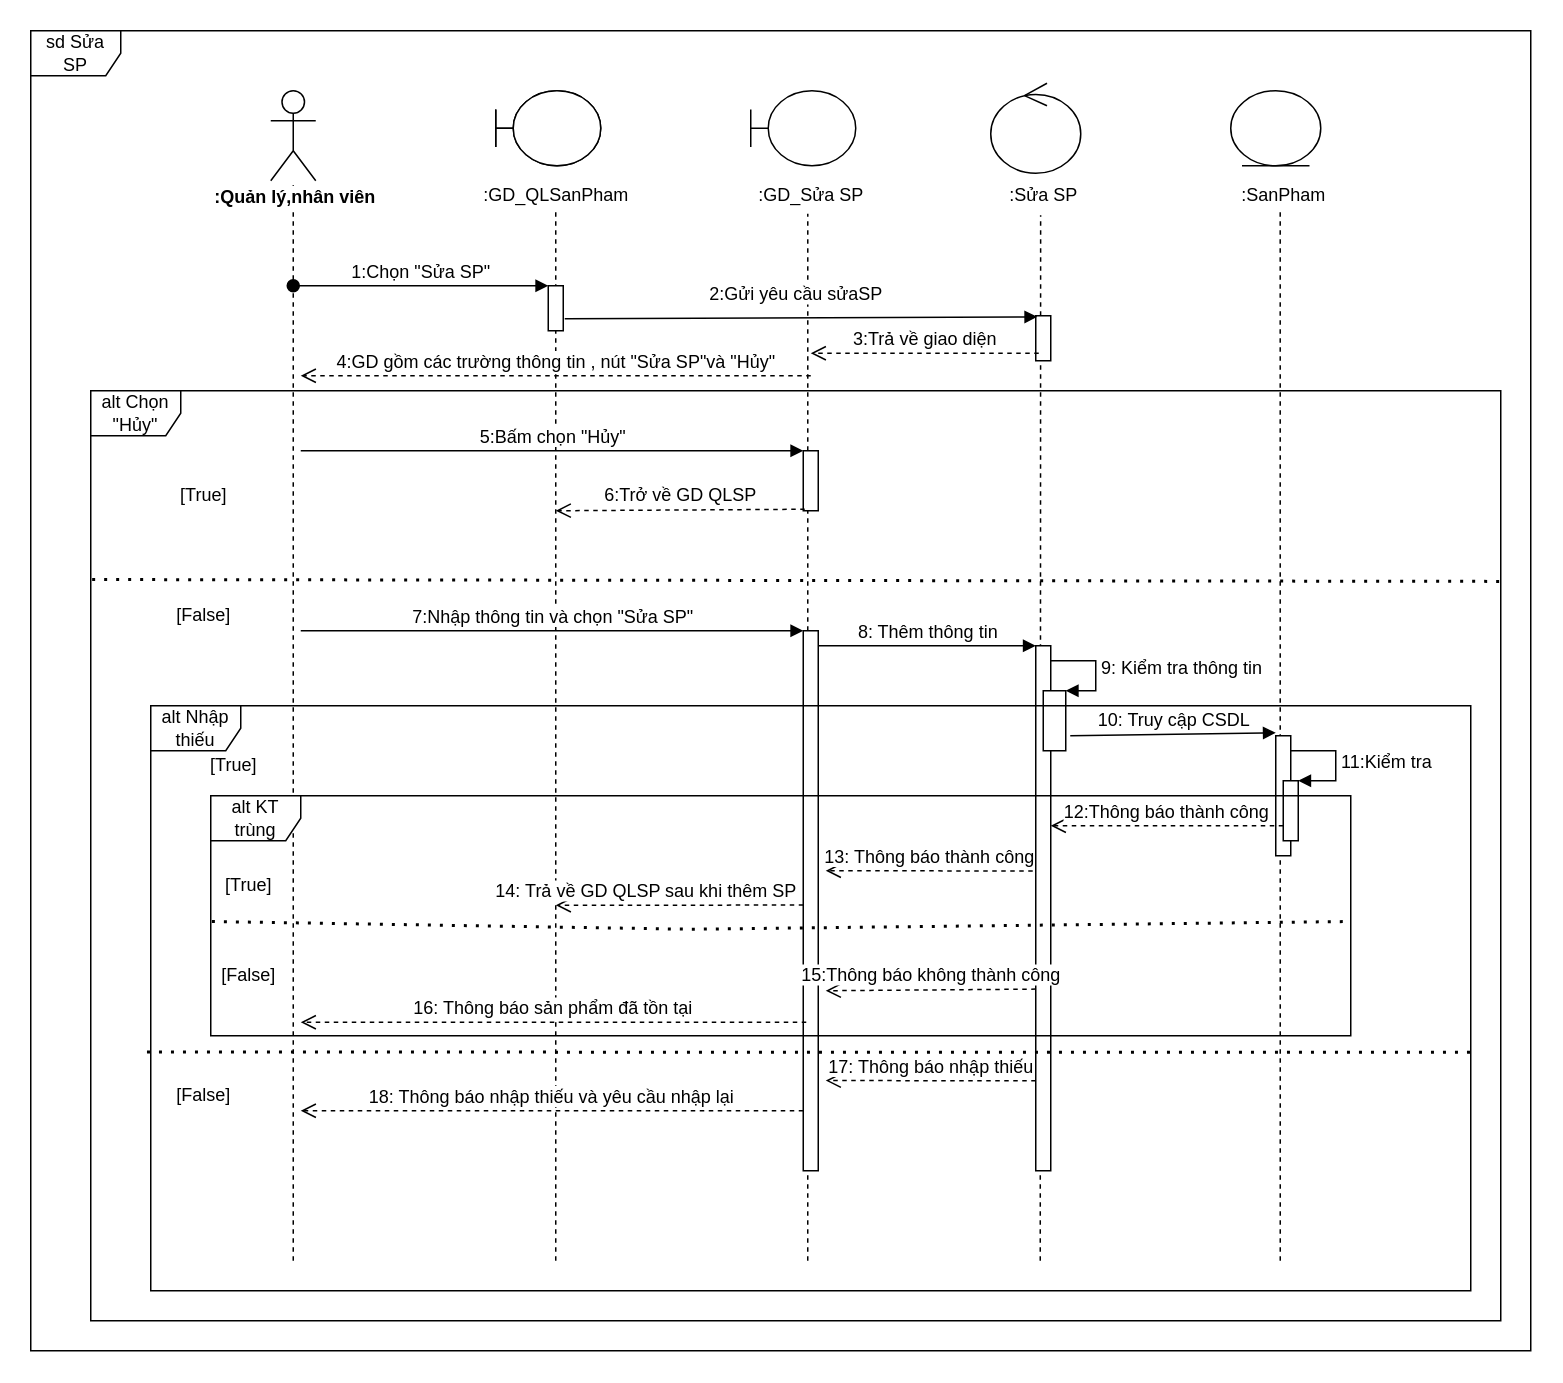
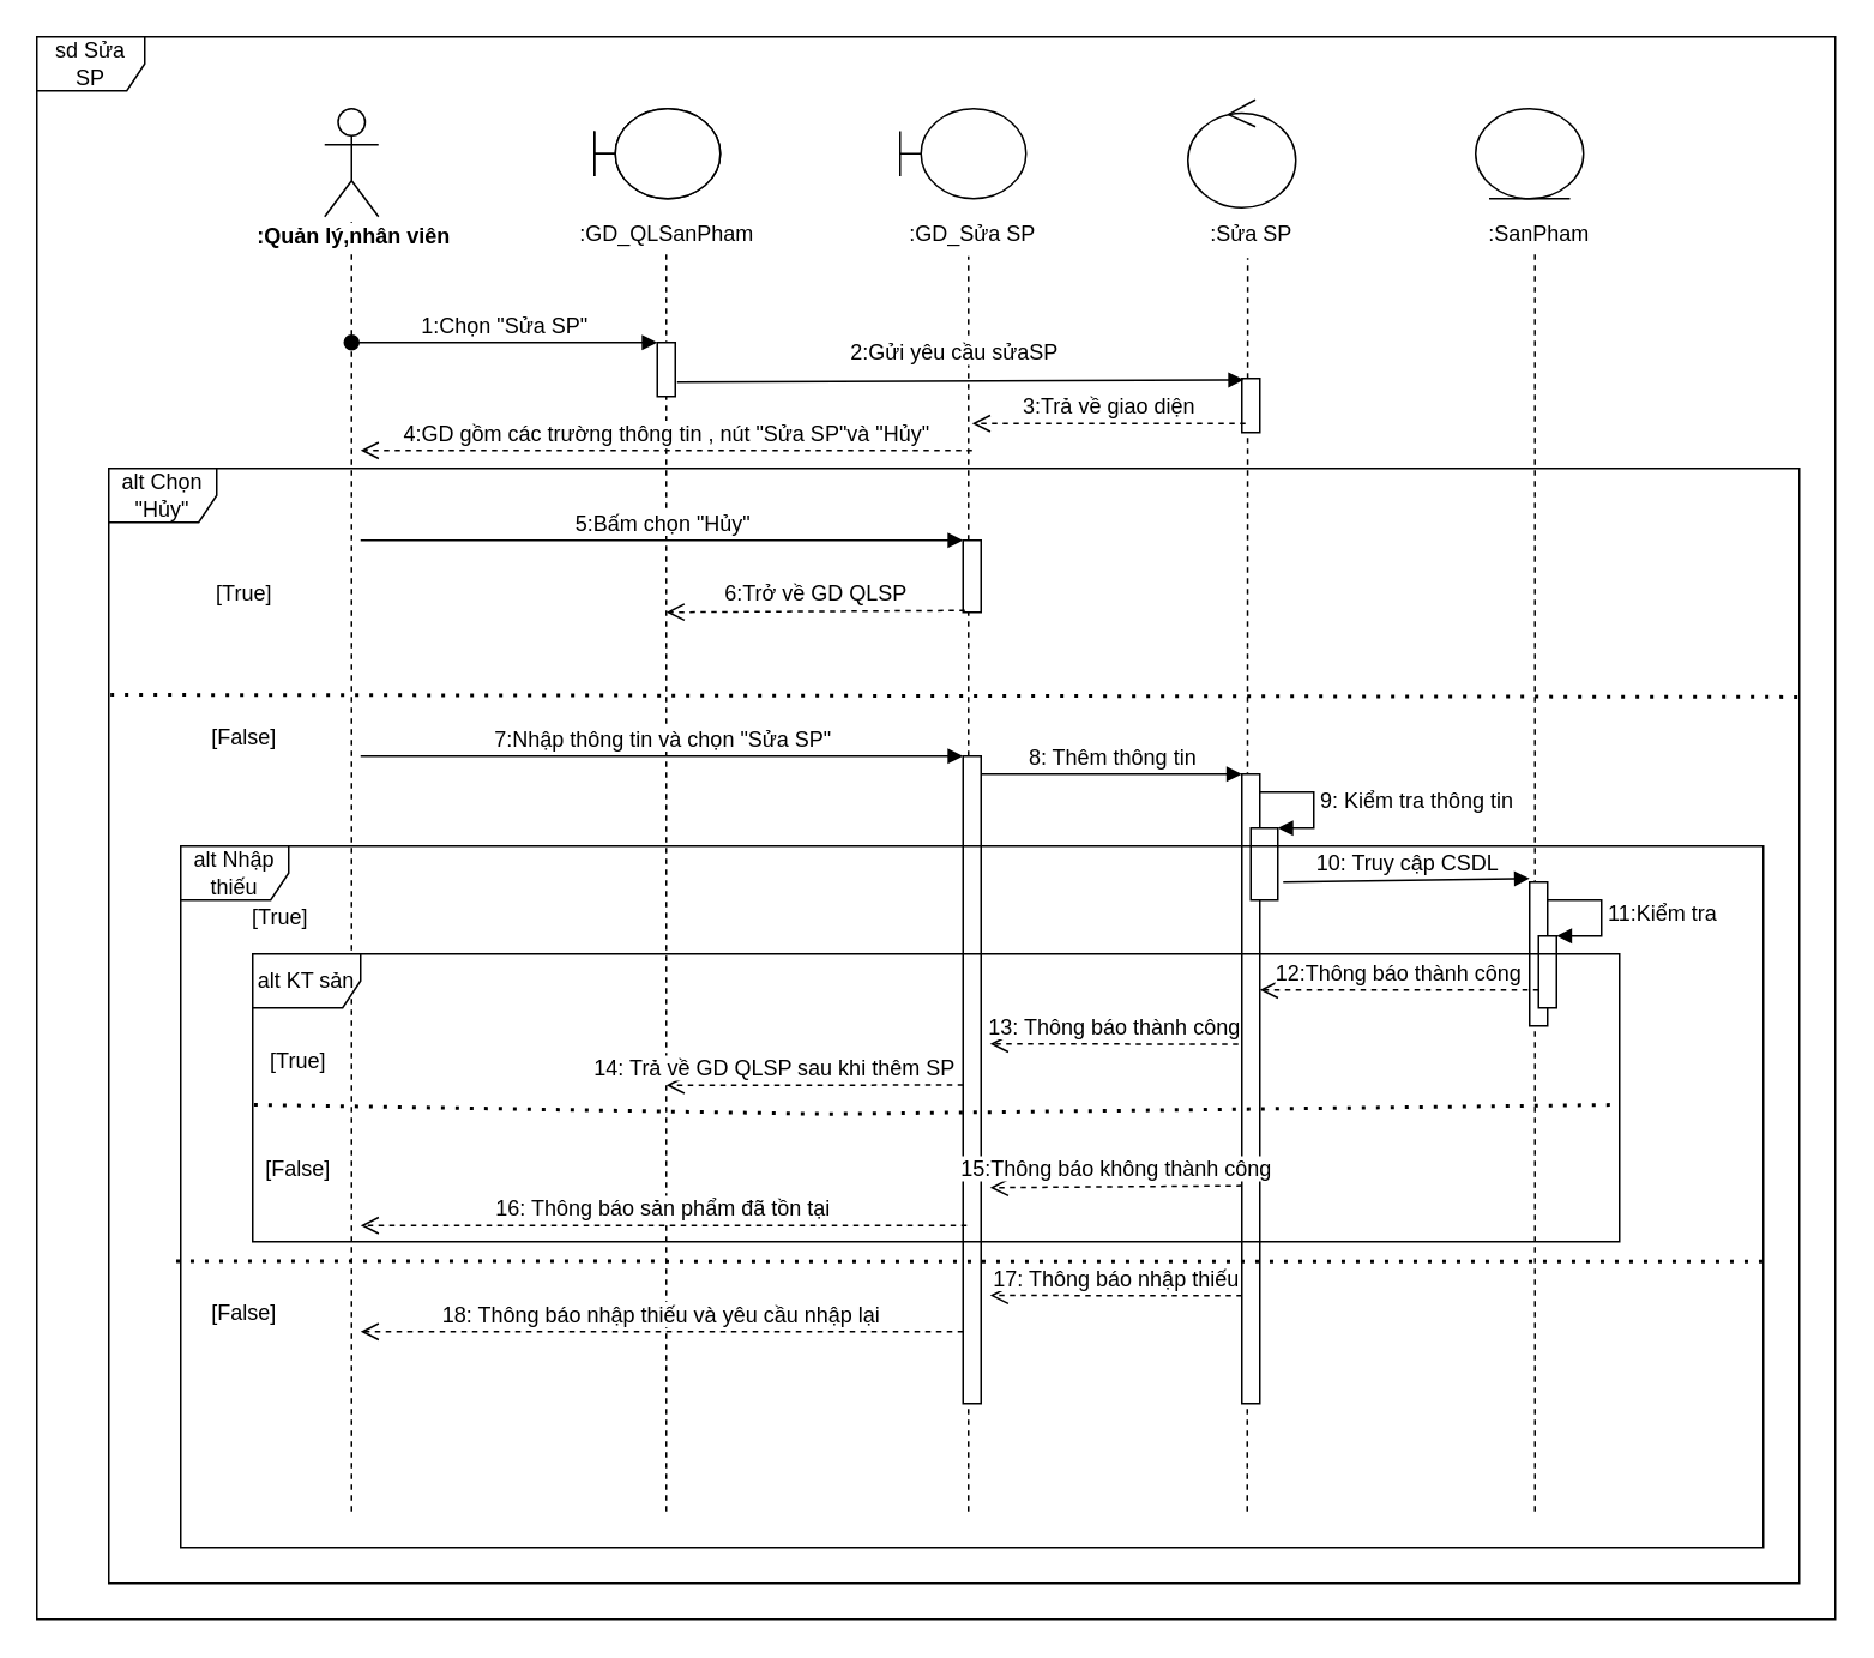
- <mxCell id="56" value="alt KT trùng" style="shape=umlFrame;whiteSpace=wrap;html=1;fontSize=12;" vertex="1" parent="1"><mxGeometry x="140" y="530" width="760" height="160" as="geometry" /></mxCell>
+ <mxCell id="56" value="alt KT sản" style="shape=umlFrame;whiteSpace=wrap;html=1;fontSize=12;" vertex="1" parent="1"><mxGeometry x="140" y="530" width="760" height="160" as="geometry" /></mxCell>
